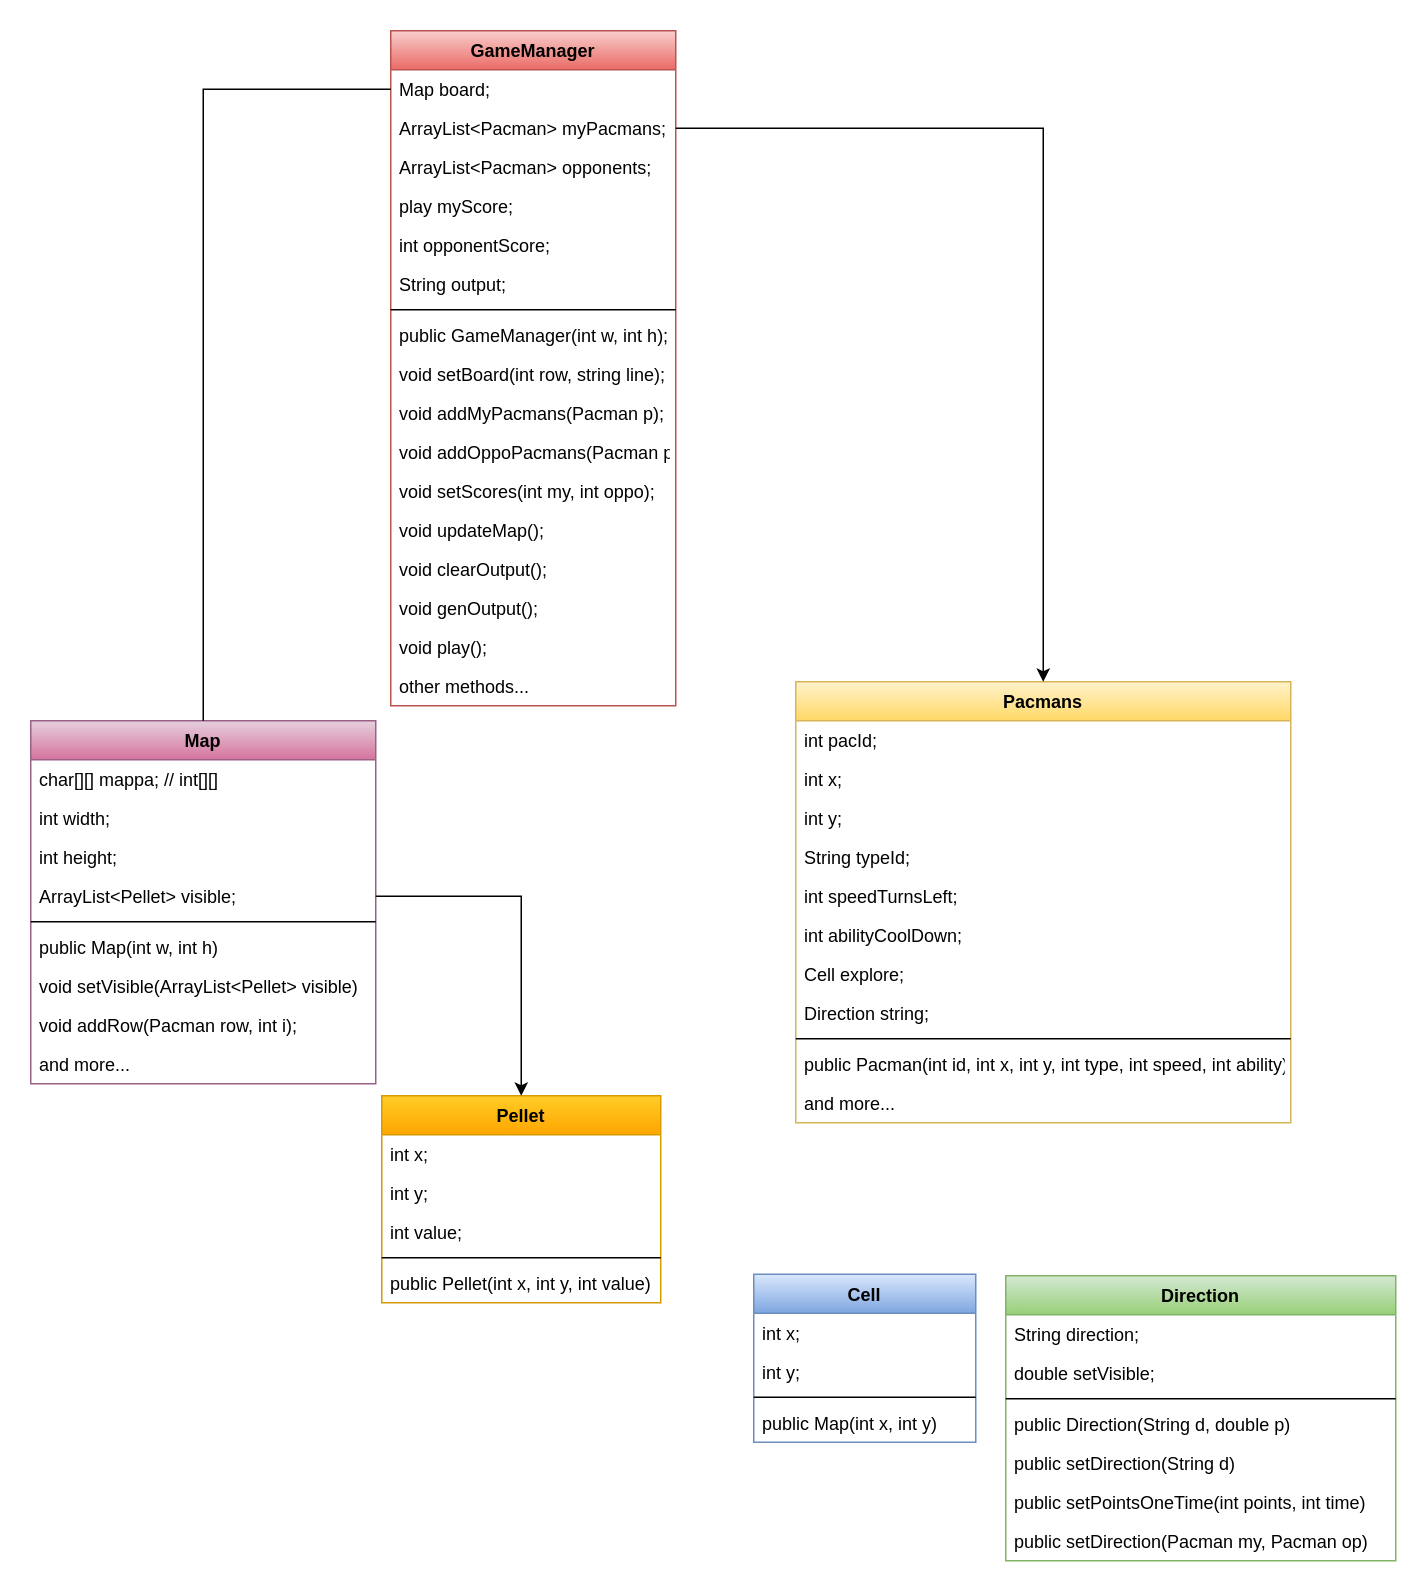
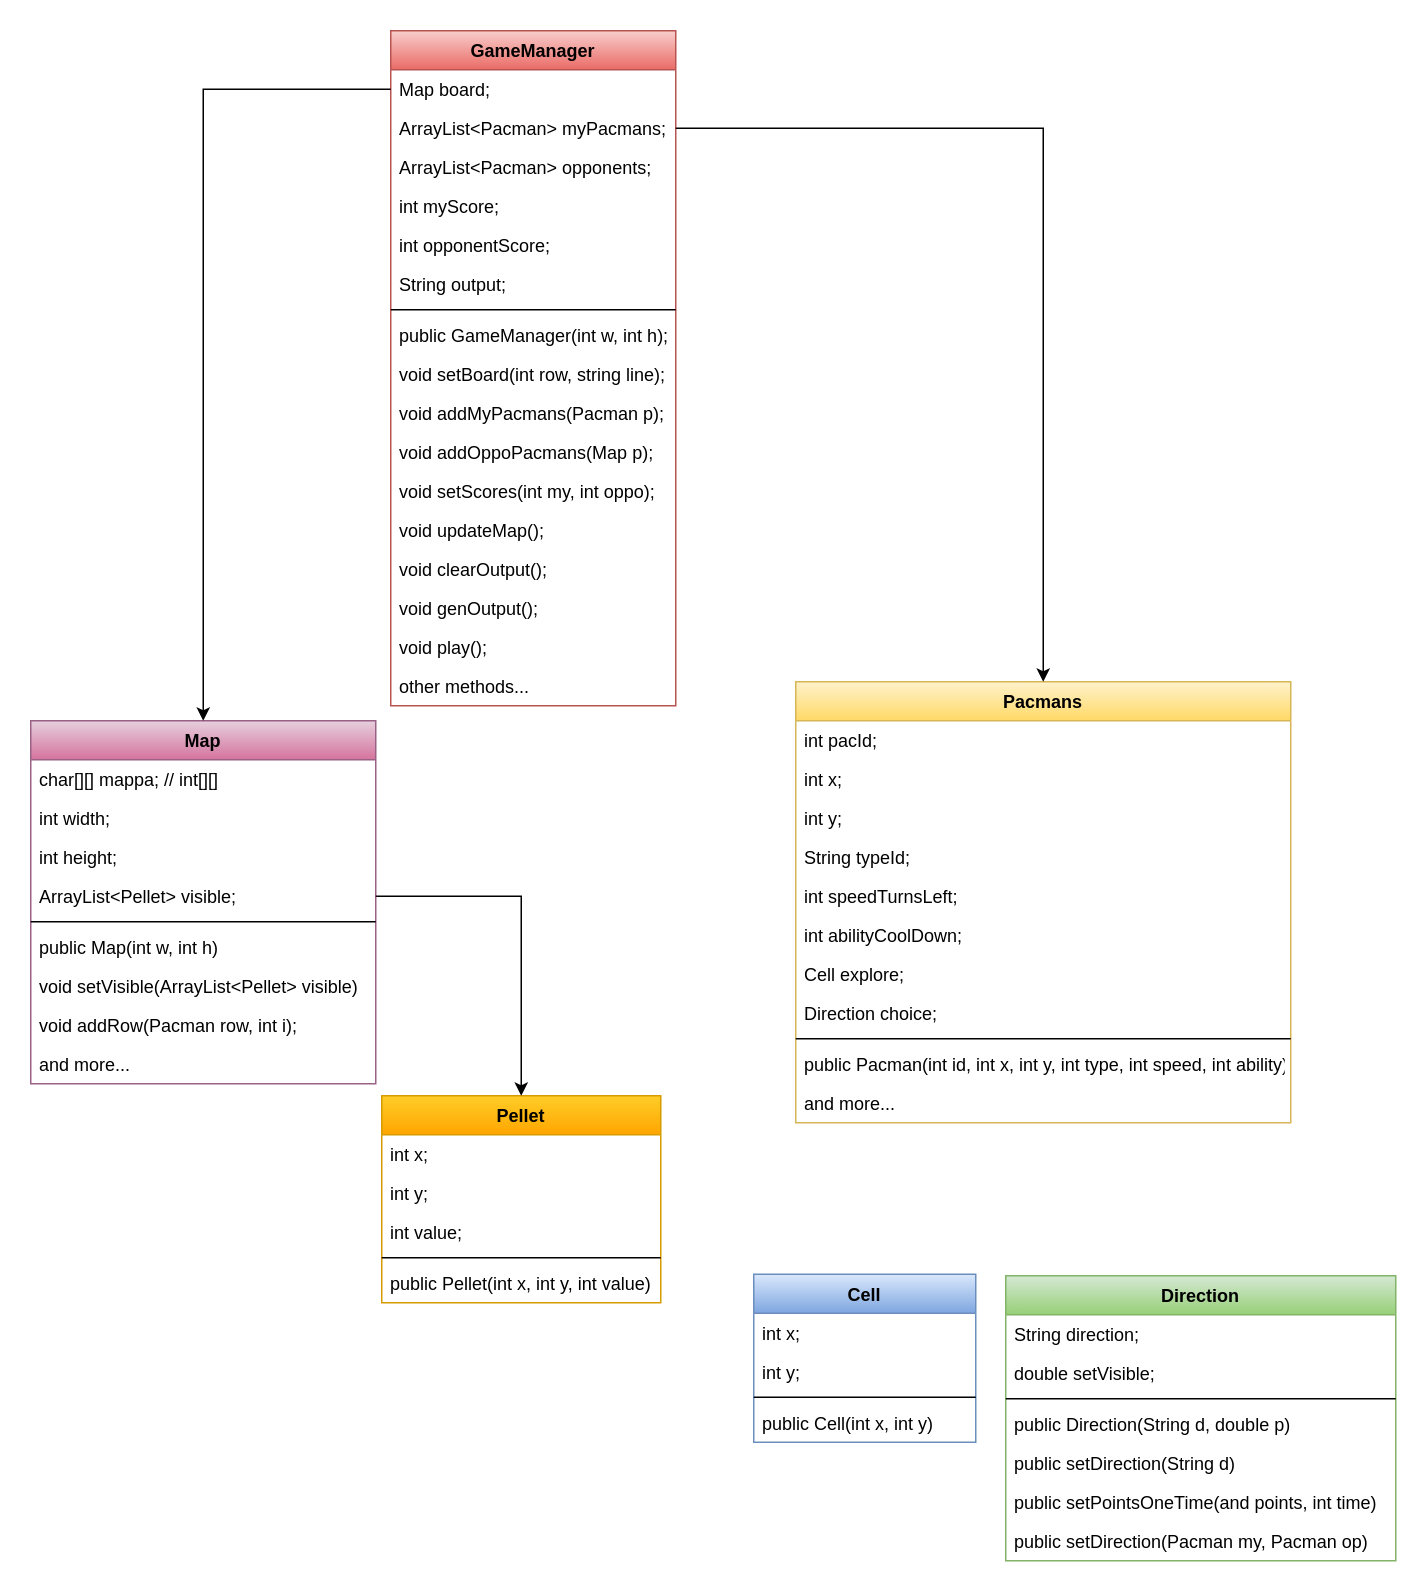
- <mxCell id="6" value="play myScore;" style="text;strokeColor=none;fillColor=none;align=left;verticalAlign=top;spacingLeft=4;spacingRight=4;overflow=hidden;rotatable=0;points=[[0,0.5],[1,0.5]];portConstraint=eastwest;" parent="2" vertex="1"><mxGeometry y="104" width="190" height="26" as="geometry" /></mxCell>
+ <mxCell id="6" value="int myScore;" style="text;strokeColor=none;fillColor=none;align=left;verticalAlign=top;spacingLeft=4;spacingRight=4;overflow=hidden;rotatable=0;points=[[0,0.5],[1,0.5]];portConstraint=eastwest;" parent="2" vertex="1"><mxGeometry y="104" width="190" height="26" as="geometry" /></mxCell>
- <mxCell id="13" value="void addOppoPacmans(Pacman p);" style="text;strokeColor=none;fillColor=none;align=left;verticalAlign=top;spacingLeft=4;spacingRight=4;overflow=hidden;rotatable=0;points=[[0,0.5],[1,0.5]];portConstraint=eastwest;" parent="2" vertex="1"><mxGeometry y="268" width="190" height="26" as="geometry" /></mxCell>
+ <mxCell id="13" value="void addOppoPacmans(Map p);" style="text;strokeColor=none;fillColor=none;align=left;verticalAlign=top;spacingLeft=4;spacingRight=4;overflow=hidden;rotatable=0;points=[[0,0.5],[1,0.5]];portConstraint=eastwest;" parent="2" vertex="1"><mxGeometry y="268" width="190" height="26" as="geometry" /></mxCell>
- <mxCell id="43" style="edgeStyle=orthogonalEdgeStyle;rounded=0;orthogonalLoop=1;jettySize=auto;html=1;endArrow=none;" parent="1" source="3" target="20" edge="1"><mxGeometry relative="1" as="geometry" /></mxCell>
+ <mxCell id="43" style="edgeStyle=orthogonalEdgeStyle;rounded=0;orthogonalLoop=1;jettySize=auto;html=1;" parent="1" source="3" target="20" edge="1"><mxGeometry relative="1" as="geometry" /></mxCell>
- <mxCell id="38" value="Direction string;" style="text;strokeColor=none;fillColor=none;align=left;verticalAlign=top;spacingLeft=4;spacingRight=4;overflow=hidden;rotatable=0;points=[[0,0.5],[1,0.5]];portConstraint=eastwest;" vertex="1" parent="30"><mxGeometry y="208" width="330" height="26" as="geometry" /></mxCell>
+ <mxCell id="38" value="Direction choice;" style="text;strokeColor=none;fillColor=none;align=left;verticalAlign=top;spacingLeft=4;spacingRight=4;overflow=hidden;rotatable=0;points=[[0,0.5],[1,0.5]];portConstraint=eastwest;" vertex="1" parent="30"><mxGeometry y="208" width="330" height="26" as="geometry" /></mxCell>
- <mxCell id="55" value="public Map(int x, int y)" style="text;strokeColor=none;fillColor=none;align=left;verticalAlign=top;spacingLeft=4;spacingRight=4;overflow=hidden;rotatable=0;points=[[0,0.5],[1,0.5]];portConstraint=eastwest;" vertex="1" parent="51"><mxGeometry y="86" width="148" height="26" as="geometry" /></mxCell>
+ <mxCell id="55" value="public Cell(int x, int y)" style="text;strokeColor=none;fillColor=none;align=left;verticalAlign=top;spacingLeft=4;spacingRight=4;overflow=hidden;rotatable=0;points=[[0,0.5],[1,0.5]];portConstraint=eastwest;" vertex="1" parent="51"><mxGeometry y="86" width="148" height="26" as="geometry" /></mxCell>
- <mxCell id="62" value="public setPointsOneTime(int points, int time)" style="text;strokeColor=none;fillColor=none;align=left;verticalAlign=top;spacingLeft=4;spacingRight=4;overflow=hidden;rotatable=0;points=[[0,0.5],[1,0.5]];portConstraint=eastwest;" vertex="1" parent="56"><mxGeometry y="138" width="260" height="26" as="geometry" /></mxCell>
+ <mxCell id="62" value="public setPointsOneTime(and points, int time)" style="text;strokeColor=none;fillColor=none;align=left;verticalAlign=top;spacingLeft=4;spacingRight=4;overflow=hidden;rotatable=0;points=[[0,0.5],[1,0.5]];portConstraint=eastwest;" vertex="1" parent="56"><mxGeometry y="138" width="260" height="26" as="geometry" /></mxCell>
